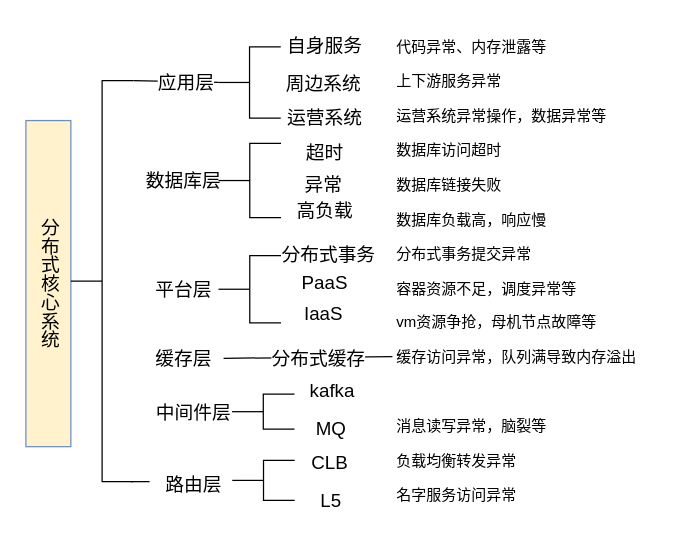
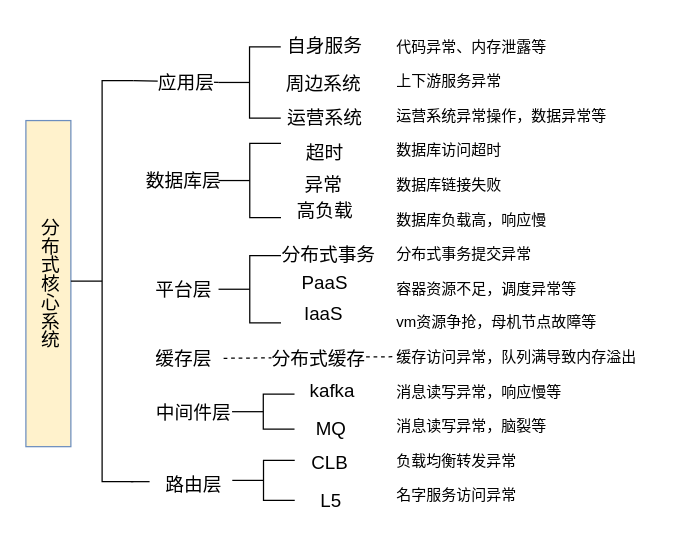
- <mxCell id="14" value="" style="endArrow=none;html=1;rounded=0;endFill=0;exitX=1.012;exitY=0.509;exitDx=0;exitDy=0;exitPerimeter=0;entryX=-0.008;entryY=0.462;entryDx=0;entryDy=0;entryPerimeter=0;" edge="1" parent="1" source="9" target="41"><mxGeometry width="50" height="50" relative="1" as="geometry"><mxPoint x="204.003" y="285.82" as="sourcePoint" /><mxPoint x="333" y="286" as="targetPoint" /></mxGeometry></mxCell>
+ <mxCell id="14" value="" style="endArrow=none;html=1;rounded=0;endFill=0;exitX=1.012;exitY=0.509;exitDx=0;exitDy=0;exitPerimeter=0;entryX=-0.008;entryY=0.462;entryDx=0;entryDy=0;entryPerimeter=0;dashed=1;" edge="1" parent="1" source="9" target="41"><mxGeometry width="50" height="50" relative="1" as="geometry"><mxPoint x="204.003" y="285.82" as="sourcePoint" /><mxPoint x="333" y="286" as="targetPoint" /></mxGeometry></mxCell>
+ <mxCell id="42" value="消息读写异常，响应慢等" style="text;html=1;align=left;verticalAlign=middle;resizable=0;points=[];autosize=1;strokeColor=none;fillColor=none;" vertex="1" parent="1"><mxGeometry x="315" y="301" width="150" height="26" as="geometry" /></mxCell>
